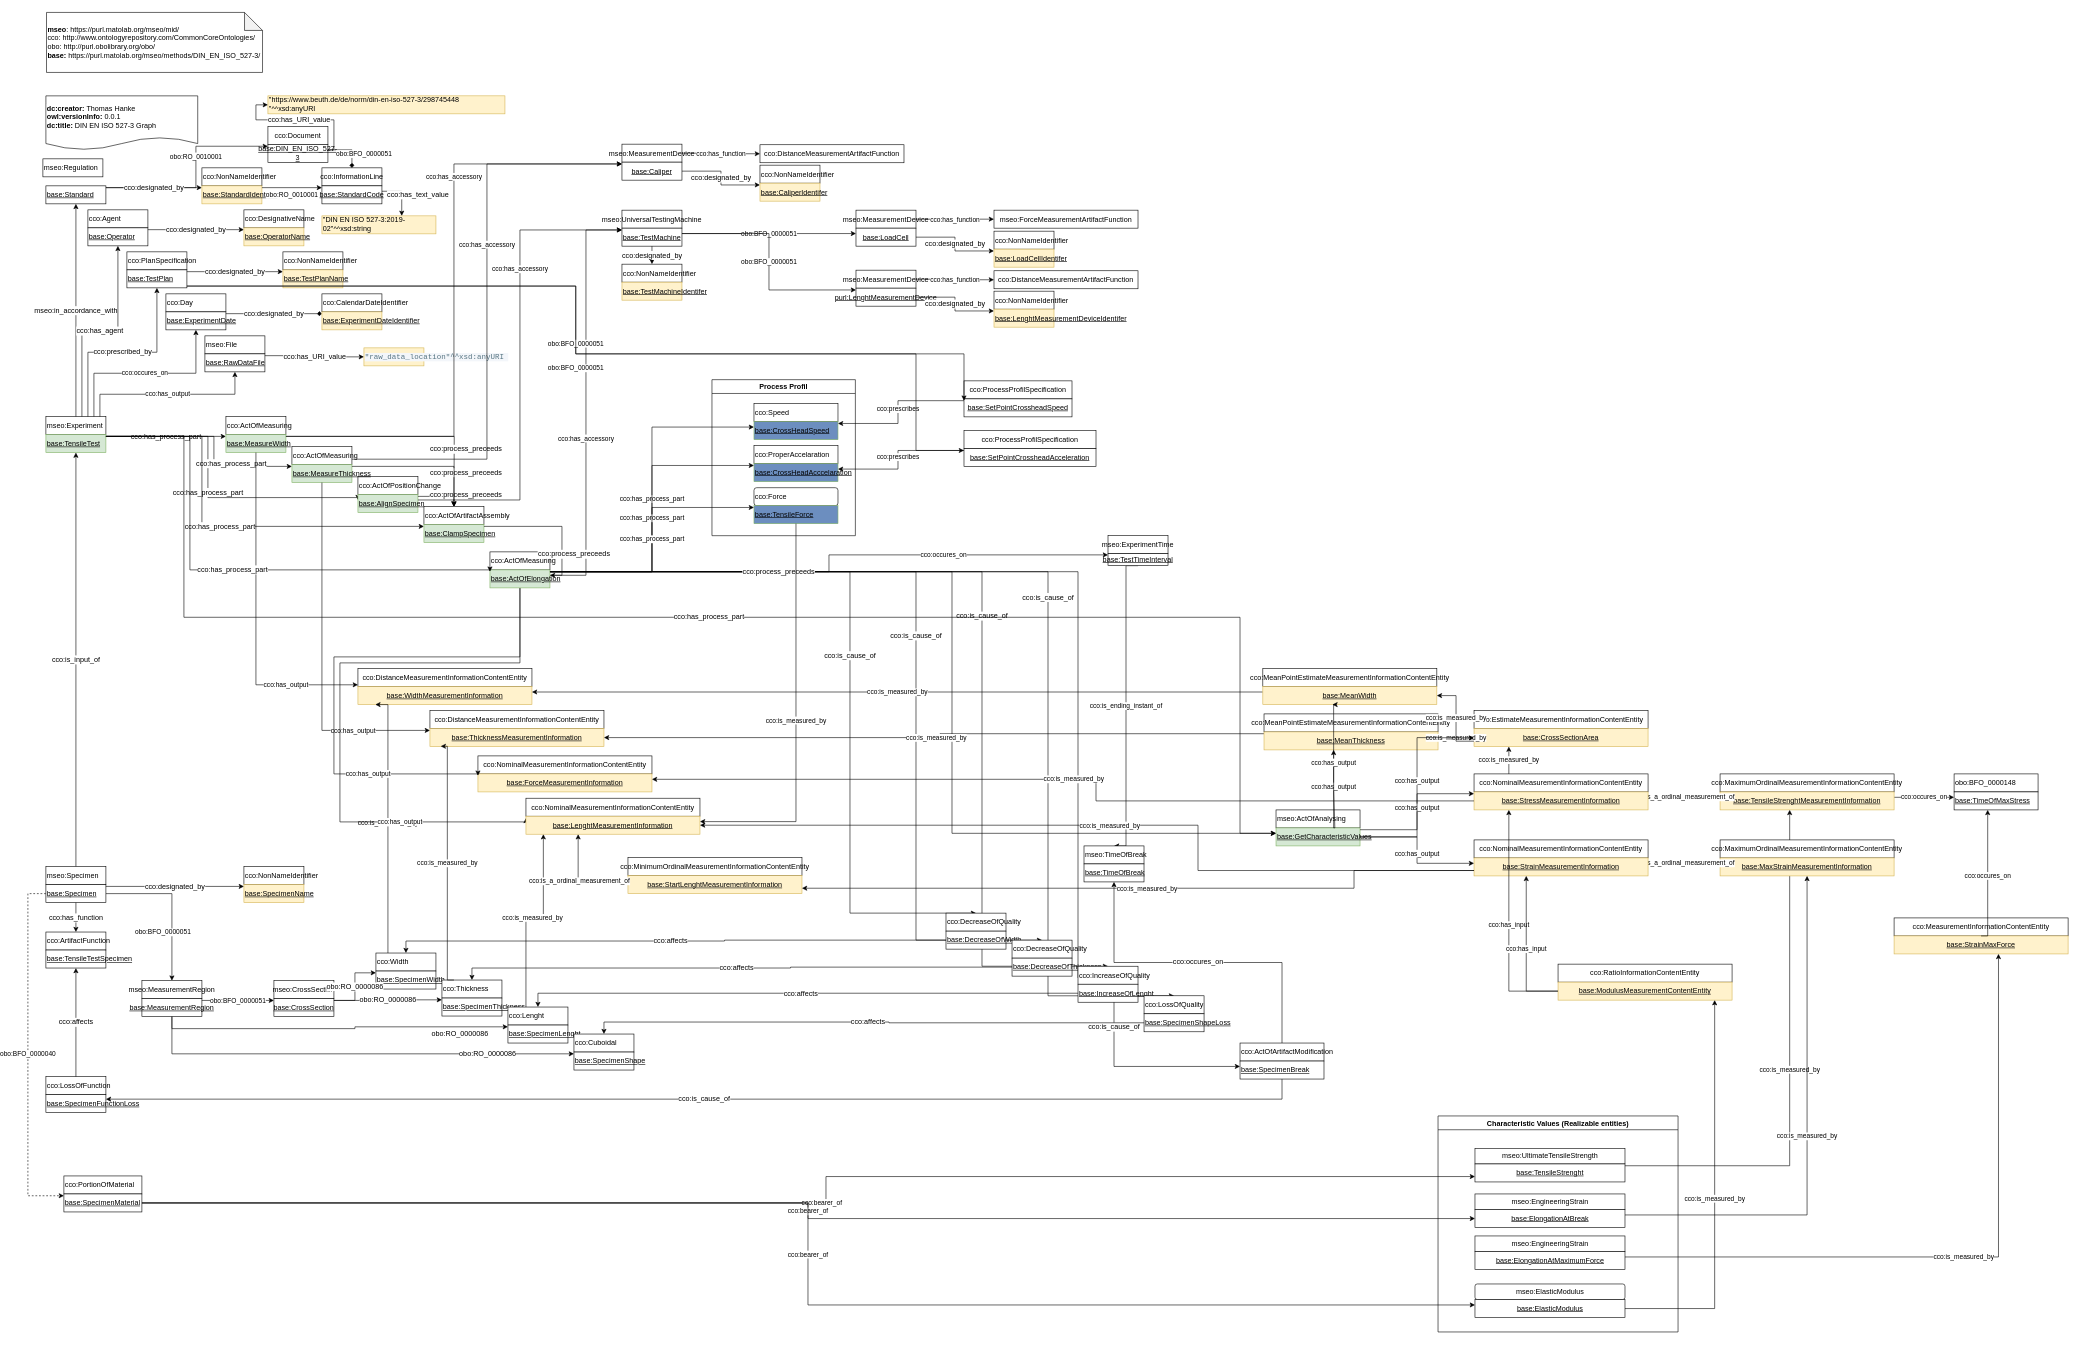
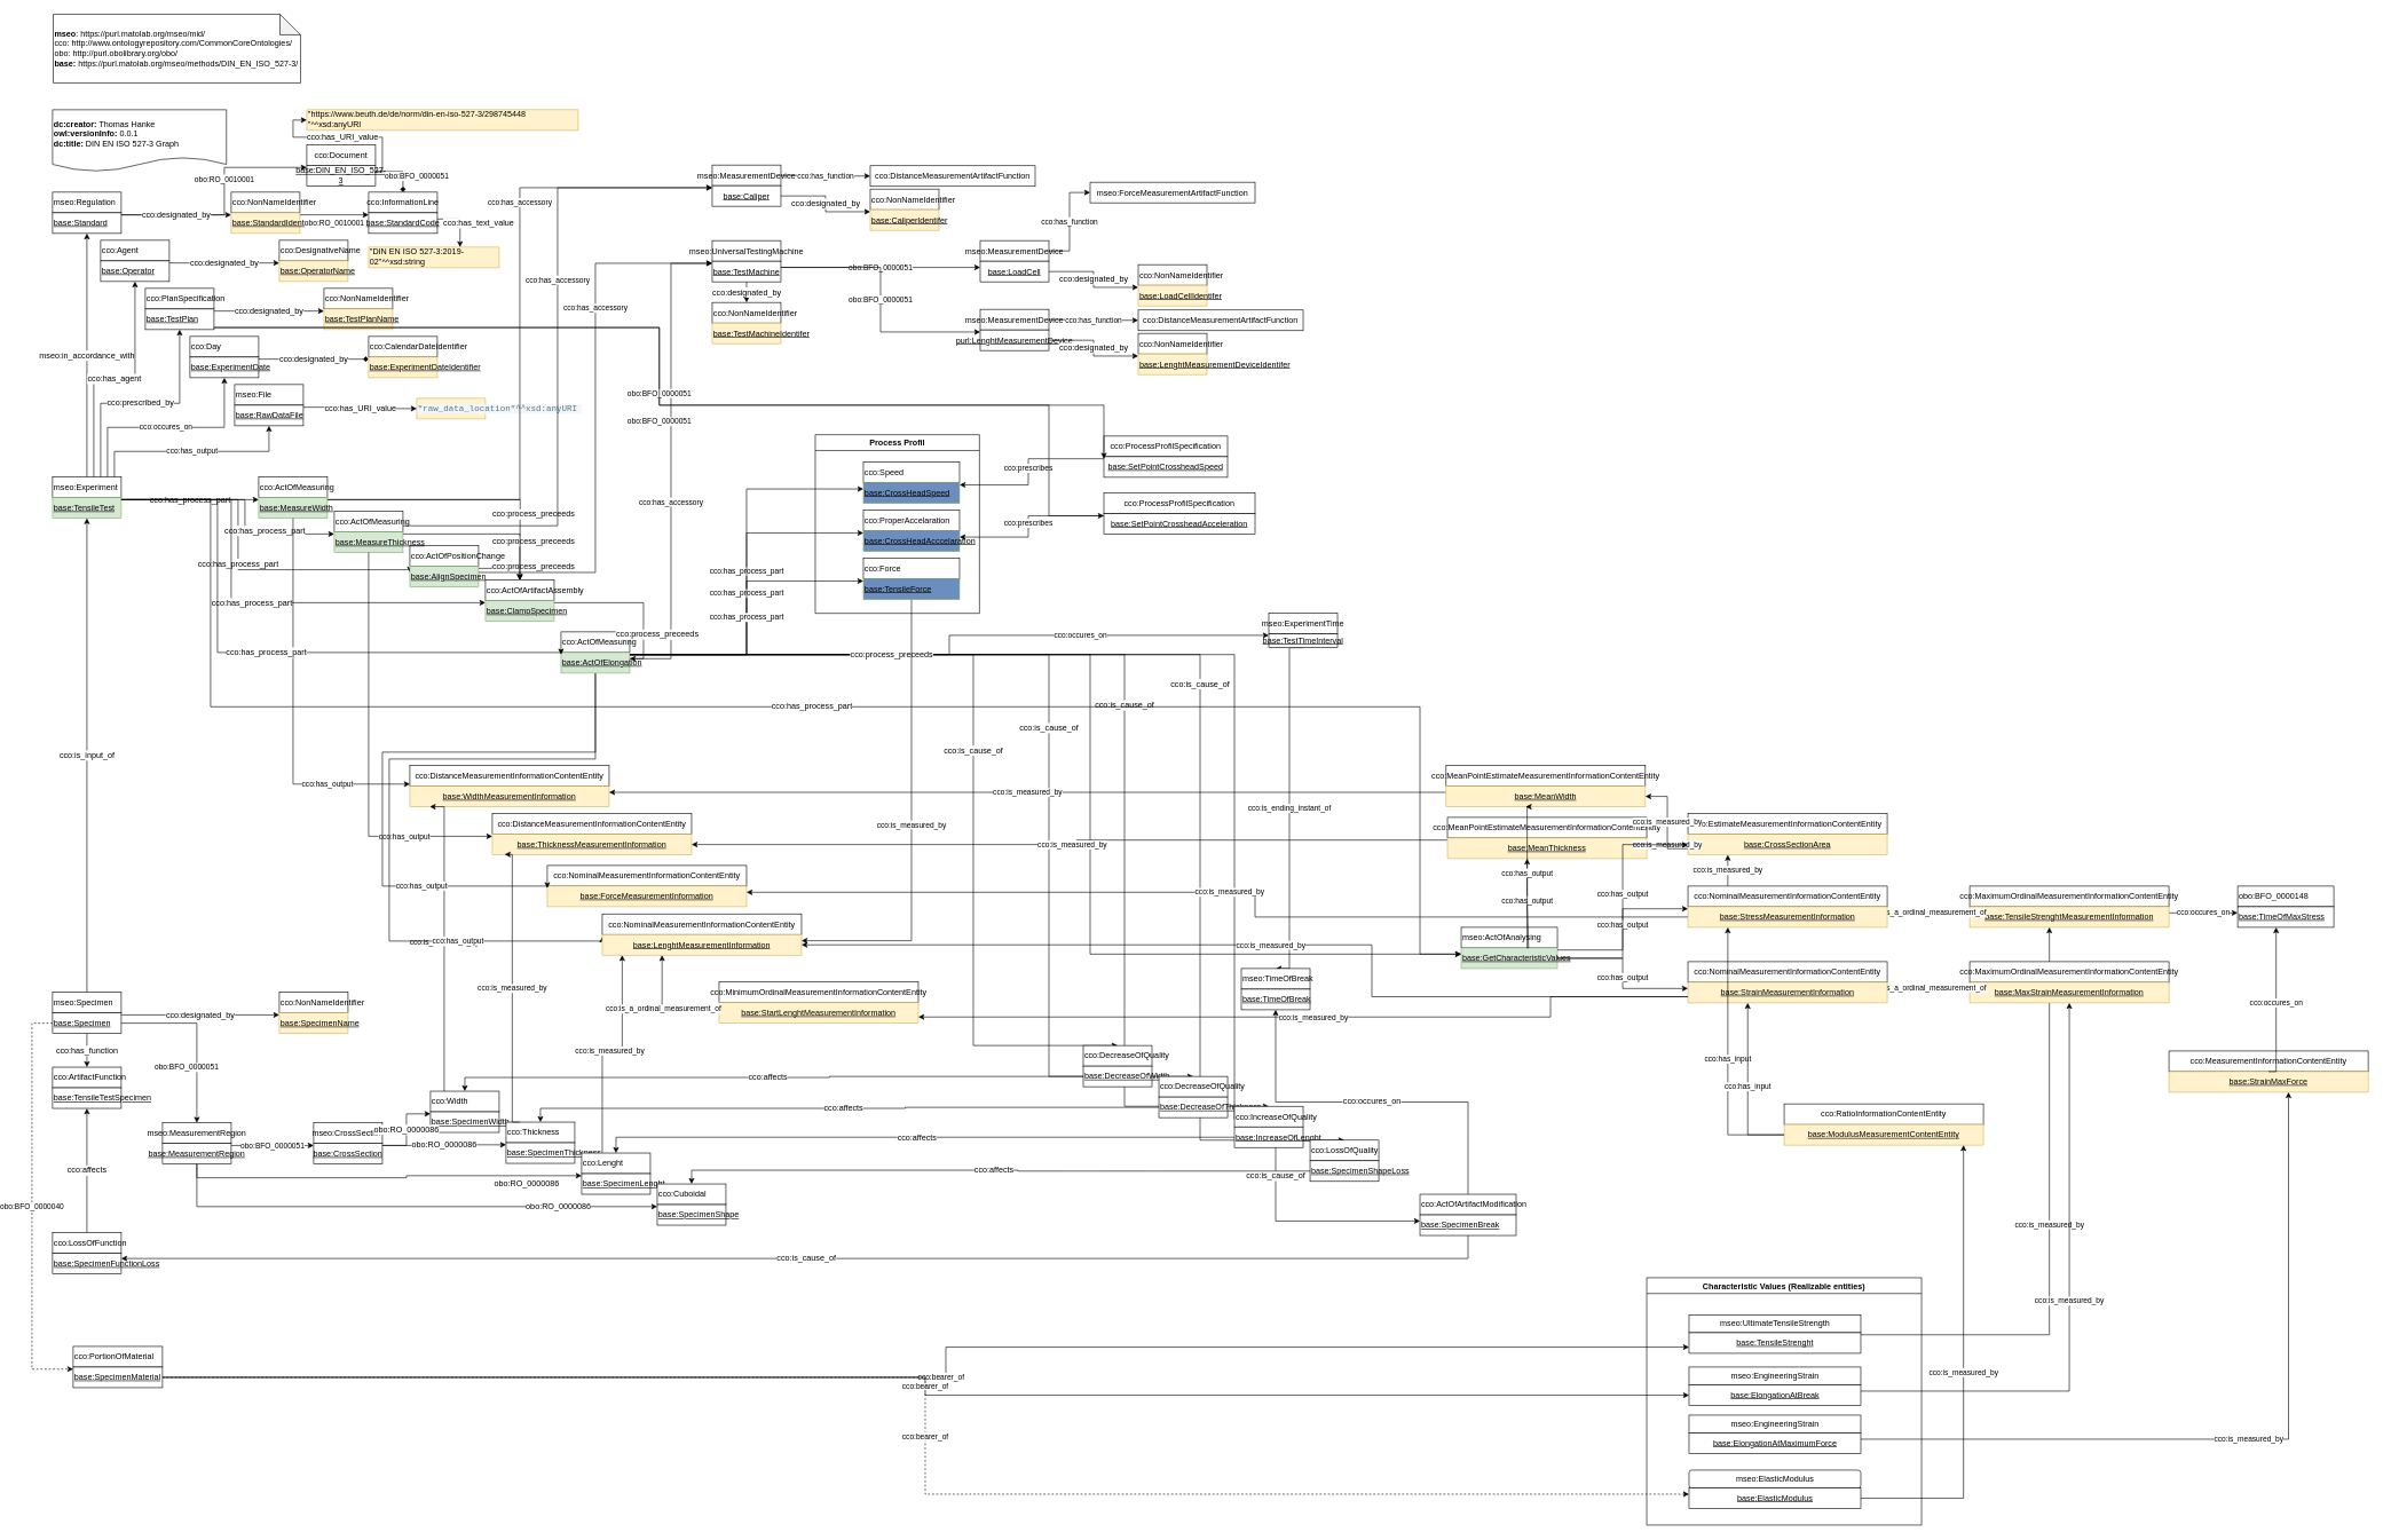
- <mxCell id="23" value="mseo:Regulation" style="rounded=0;whiteSpace=wrap;html=1;snapToPoint=1;points=[[0.1,0],[0.2,0],[0.3,0],[0.4,0],[0.5,0],[0.6,0],[0.7,0],[0.8,0],[0.9,0],[0,0.1],[0,0.3],[0,0.5],[0,0.7],[0,0.9],[0.1,1],[0.2,1],[0.3,1],[0.4,1],[0.5,1],[0.6,1],[0.7,1],[0.8,1],[0.9,1],[1,0.1],[1,0.3],[1,0.5],[1,0.7],[1,0.9]];align=left;" parent="1" vertex="1"><mxGeometry x="45" y="264" width="100" height="30" as="geometry" /></mxCell>
+ <mxCell id="23" value="mseo:Regulation" style="rounded=0;whiteSpace=wrap;html=1;snapToPoint=1;points=[[0.1,0],[0.2,0],[0.3,0],[0.4,0],[0.5,0],[0.6,0],[0.7,0],[0.8,0],[0.9,0],[0,0.1],[0,0.3],[0,0.5],[0,0.7],[0,0.9],[0.1,1],[0.2,1],[0.3,1],[0.4,1],[0.5,1],[0.6,1],[0.7,1],[0.8,1],[0.9,1],[1,0.1],[1,0.3],[1,0.5],[1,0.7],[1,0.9]];align=left;" parent="1" vertex="1"><mxGeometry x="50" y="279" width="100" height="30" as="geometry" /></mxCell>
- <mxCell id="153" value="mseo:ForceMeasurementArtifactFunction" style="rounded=0;whiteSpace=wrap;html=1;snapToPoint=1;points=[[0.1,0],[0.2,0],[0.3,0],[0.4,0],[0.5,0],[0.6,0],[0.7,0],[0.8,0],[0.9,0],[0,0.1],[0,0.3],[0,0.5],[0,0.7],[0,0.9],[0.1,1],[0.2,1],[0.3,1],[0.4,1],[0.5,1],[0.6,1],[0.7,1],[0.8,1],[0.9,1],[1,0.1],[1,0.3],[1,0.5],[1,0.7],[1,0.9]];" parent="130" vertex="1"><mxGeometry x="620" y="110" width="240" height="30" as="geometry" /></mxCell>
+ <mxCell id="153" value="mseo:ForceMeasurementArtifactFunction" style="rounded=0;whiteSpace=wrap;html=1;snapToPoint=1;points=[[0.1,0],[0.2,0],[0.3,0],[0.4,0],[0.5,0],[0.6,0],[0.7,0],[0.8,0],[0.9,0],[0,0.1],[0,0.3],[0,0.5],[0,0.7],[0,0.9],[0.1,1],[0.2,1],[0.3,1],[0.4,1],[0.5,1],[0.6,1],[0.7,1],[0.8,1],[0.9,1],[1,0.1],[1,0.3],[1,0.5],[1,0.7],[1,0.9]];" parent="130" vertex="1"><mxGeometry x="550" y="25" width="240" height="30" as="geometry" /></mxCell>
- <mxCell id="187" value="cco:Force" style="whiteSpace=wrap;html=1;snapToPoint=1;points=[[0.1,0],[0.2,0],[0.3,0],[0.4,0],[0.5,0],[0.6,0],[0.7,0],[0.8,0],[0.9,0],[0,0.1],[0,0.3],[0,0.5],[0,0.7],[0,0.9],[0.1,1],[0.2,1],[0.3,1],[0.4,1],[0.5,1],[0.6,1],[0.7,1],[0.8,1],[0.9,1],[1,0.1],[1,0.3],[1,0.5],[1,0.7],[1,0.9]];align=left;rounded=1;" parent="186" vertex="1"><mxGeometry width="140" height="30" as="geometry" /></mxCell>
+ <mxCell id="187" value="cco:Force" style="rounded=0;whiteSpace=wrap;html=1;snapToPoint=1;points=[[0.1,0],[0.2,0],[0.3,0],[0.4,0],[0.5,0],[0.6,0],[0.7,0],[0.8,0],[0.9,0],[0,0.1],[0,0.3],[0,0.5],[0,0.7],[0,0.9],[0.1,1],[0.2,1],[0.3,1],[0.4,1],[0.5,1],[0.6,1],[0.7,1],[0.8,1],[0.9,1],[1,0.1],[1,0.3],[1,0.5],[1,0.7],[1,0.9]];align=left;" parent="186" vertex="1"><mxGeometry width="140" height="30" as="geometry" /></mxCell>
- <mxCell id="221" value="cco:bearer_of" style="edgeStyle=elbowEdgeStyle;rounded=0;orthogonalLoop=1;jettySize=auto;html=1;exitX=1;exitY=0.5;exitDx=0;exitDy=0;entryX=0;entryY=0.3;entryDx=0;entryDy=0;" edge="1" parent="1" source="219" target="208"><mxGeometry relative="1" as="geometry"><mxPoint x="230" y="2012" as="sourcePoint" /><mxPoint x="2441.55" y="2104" as="targetPoint" /><Array as="points"><mxPoint x="1320" y="1999" /></Array></mxGeometry></mxCell>
+ <mxCell id="221" value="cco:bearer_of" style="edgeStyle=elbowEdgeStyle;rounded=0;orthogonalLoop=1;jettySize=auto;html=1;exitX=1;exitY=0.5;exitDx=0;exitDy=0;entryX=0;entryY=0.3;entryDx=0;entryDy=0;dashed=1;" edge="1" parent="1" source="219" target="208"><mxGeometry relative="1" as="geometry"><mxPoint x="230" y="2012" as="sourcePoint" /><mxPoint x="2441.55" y="2104" as="targetPoint" /><Array as="points"><mxPoint x="1320" y="1999" /></Array></mxGeometry></mxCell>
